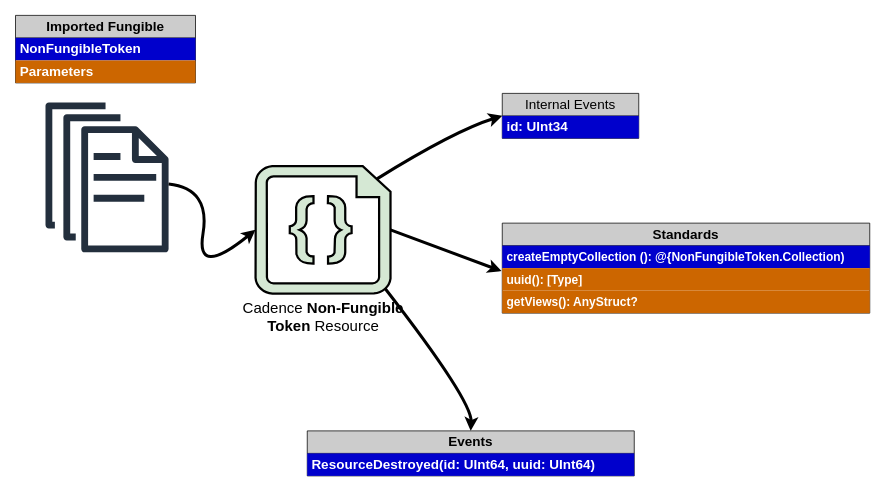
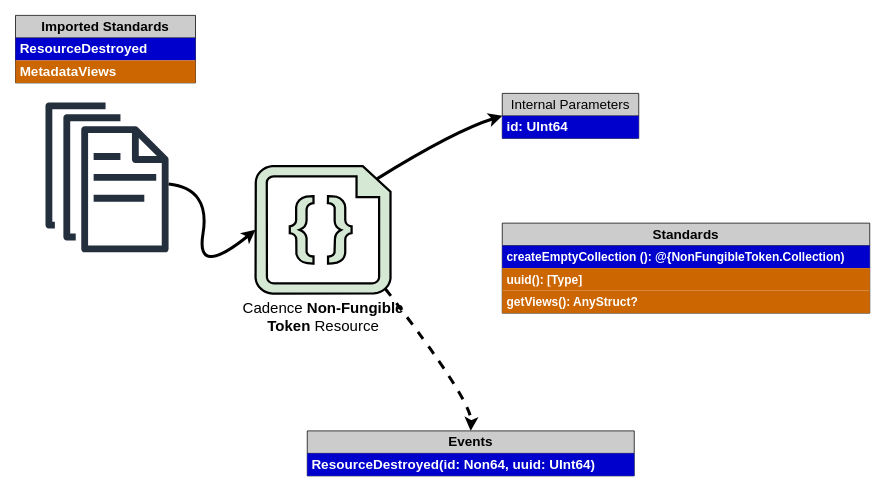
- <mxCell id="16" value="&lt;b style=&quot;font-size: 18px;&quot;&gt;Imported Fungible&lt;/b&gt;" style="swimlane;fontStyle=0;childLayout=stackLayout;horizontal=1;startSize=30;horizontalStack=0;resizeParent=1;resizeParentMax=0;resizeLast=0;collapsible=1;marginBottom=0;whiteSpace=wrap;html=1;fillColor=#CCCCCC;fontSize=18;" parent="1" vertex="1"><mxGeometry x="20" y="20" width="240" height="90" as="geometry" /></mxCell>
+ <mxCell id="16" value="&lt;b style=&quot;font-size: 18px;&quot;&gt;Imported Standards&lt;/b&gt;" style="swimlane;fontStyle=0;childLayout=stackLayout;horizontal=1;startSize=30;horizontalStack=0;resizeParent=1;resizeParentMax=0;resizeLast=0;collapsible=1;marginBottom=0;whiteSpace=wrap;html=1;fillColor=#CCCCCC;fontSize=18;" parent="1" vertex="1"><mxGeometry x="20" y="20" width="240" height="90" as="geometry" /></mxCell>
- <mxCell id="17" value="NonFungibleToken" style="text;strokeColor=none;fillColor=#0000CC;align=left;verticalAlign=middle;spacingLeft=4;spacingRight=4;overflow=hidden;points=[[0,0.5],[1,0.5]];portConstraint=eastwest;rotatable=0;whiteSpace=wrap;html=1;fontColor=#FFFFFF;labelBackgroundColor=none;fontStyle=1;fontSize=18;" parent="16" vertex="1"><mxGeometry y="30" width="240" height="30" as="geometry" /></mxCell>
+ <mxCell id="17" value="ResourceDestroyed" style="text;strokeColor=none;fillColor=#0000CC;align=left;verticalAlign=middle;spacingLeft=4;spacingRight=4;overflow=hidden;points=[[0,0.5],[1,0.5]];portConstraint=eastwest;rotatable=0;whiteSpace=wrap;html=1;fontColor=#FFFFFF;labelBackgroundColor=none;fontStyle=1;fontSize=18;" parent="16" vertex="1"><mxGeometry y="30" width="240" height="30" as="geometry" /></mxCell>
- <mxCell id="18" value="Parameters" style="text;strokeColor=none;fillColor=#CC6600;align=left;verticalAlign=middle;spacingLeft=4;spacingRight=4;overflow=hidden;points=[[0,0.5],[1,0.5]];portConstraint=eastwest;rotatable=0;whiteSpace=wrap;html=1;fontColor=#FFFFFF;labelBackgroundColor=none;fontStyle=1;fontSize=18;" parent="16" vertex="1"><mxGeometry y="60" width="240" height="30" as="geometry" /></mxCell>
+ <mxCell id="18" value="MetadataViews" style="text;strokeColor=none;fillColor=#CC6600;align=left;verticalAlign=middle;spacingLeft=4;spacingRight=4;overflow=hidden;points=[[0,0.5],[1,0.5]];portConstraint=eastwest;rotatable=0;whiteSpace=wrap;html=1;fontColor=#FFFFFF;labelBackgroundColor=none;fontStyle=1;fontSize=18;" parent="16" vertex="1"><mxGeometry y="60" width="240" height="30" as="geometry" /></mxCell>
- <mxCell id="4" value="Internal Events" style="swimlane;fontStyle=0;childLayout=stackLayout;horizontal=1;startSize=30;horizontalStack=0;resizeParent=1;resizeParentMax=0;resizeLast=0;collapsible=1;marginBottom=0;whiteSpace=wrap;html=1;fillColor=#CCCCCC;fontSize=18;" parent="1" vertex="1"><mxGeometry x="669" y="124" width="182" height="60" as="geometry"><mxRectangle x="630" y="150" width="90" height="30" as="alternateBounds" /></mxGeometry></mxCell>
+ <mxCell id="4" value="Internal Parameters" style="swimlane;fontStyle=0;childLayout=stackLayout;horizontal=1;startSize=30;horizontalStack=0;resizeParent=1;resizeParentMax=0;resizeLast=0;collapsible=1;marginBottom=0;whiteSpace=wrap;html=1;fillColor=#CCCCCC;fontSize=18;" parent="1" vertex="1"><mxGeometry x="669" y="124" width="182" height="60" as="geometry"><mxRectangle x="630" y="150" width="90" height="30" as="alternateBounds" /></mxGeometry></mxCell>
- <mxCell id="5" value="id: UInt34" style="text;strokeColor=none;fillColor=#0000CC;align=left;verticalAlign=middle;spacingLeft=4;spacingRight=4;overflow=hidden;points=[[0,0.5],[1,0.5]];portConstraint=eastwest;rotatable=0;whiteSpace=wrap;html=1;labelBackgroundColor=none;fontColor=#FFFFFF;fontStyle=1;fontSize=18;" parent="4" vertex="1"><mxGeometry y="30" width="182" height="30" as="geometry" /></mxCell>
+ <mxCell id="5" value="id: UInt64" style="text;strokeColor=none;fillColor=#0000CC;align=left;verticalAlign=middle;spacingLeft=4;spacingRight=4;overflow=hidden;points=[[0,0.5],[1,0.5]];portConstraint=eastwest;rotatable=0;whiteSpace=wrap;html=1;labelBackgroundColor=none;fontColor=#FFFFFF;fontStyle=1;fontSize=18;" parent="4" vertex="1"><mxGeometry y="30" width="182" height="30" as="geometry" /></mxCell>
- <mxCell id="13" value="" style="curved=1;endArrow=classic;html=1;rounded=0;entryX=-0.002;entryY=0.133;entryDx=0;entryDy=0;exitX=1;exitY=0.5;exitDx=0;exitDy=0;exitPerimeter=0;strokeWidth=4;entryPerimeter=0;" parent="1" source="2" target="8" edge="1"><mxGeometry width="50" height="50" relative="1" as="geometry"><mxPoint x="600" y="541" as="sourcePoint" /><mxPoint x="650" y="491" as="targetPoint" /><Array as="points" /></mxGeometry></mxCell>
- <mxCell id="15" value="" style="curved=1;endArrow=classic;html=1;rounded=0;entryX=0.5;entryY=0;entryDx=0;entryDy=0;strokeWidth=4;exitX=0.96;exitY=0.96;exitDx=0;exitDy=0;exitPerimeter=0;" parent="1" source="2" target="10" edge="1"><mxGeometry width="50" height="50" relative="1" as="geometry"><mxPoint x="649" y="514" as="sourcePoint" /><mxPoint x="250" y="501" as="targetPoint" /><Array as="points"><mxPoint x="629" y="534" /></Array></mxGeometry></mxCell>
+ <mxCell id="15" value="" style="curved=1;endArrow=classic;html=1;rounded=0;entryX=0.5;entryY=0;entryDx=0;entryDy=0;strokeWidth=4;exitX=0.96;exitY=0.96;exitDx=0;exitDy=0;exitPerimeter=0;dashed=1;" parent="1" source="2" target="10" edge="1"><mxGeometry width="50" height="50" relative="1" as="geometry"><mxPoint x="649" y="514" as="sourcePoint" /><mxPoint x="250" y="501" as="targetPoint" /><Array as="points"><mxPoint x="629" y="534" /></Array></mxGeometry></mxCell>
- <mxCell id="11" value="ResourceDestroyed(id: UInt64, uuid: UInt64)" style="text;strokeColor=none;fillColor=#0000CC;align=left;verticalAlign=middle;spacingLeft=4;spacingRight=4;overflow=hidden;points=[[0,0.5],[1,0.5]];portConstraint=eastwest;rotatable=0;whiteSpace=wrap;html=1;fontColor=#FFFFFF;labelBackgroundColor=none;fontStyle=1;fontSize=18;" parent="10" vertex="1"><mxGeometry y="30" width="436" height="30" as="geometry" /></mxCell>
+ <mxCell id="11" value="ResourceDestroyed(id: Non64, uuid: UInt64)" style="text;strokeColor=none;fillColor=#0000CC;align=left;verticalAlign=middle;spacingLeft=4;spacingRight=4;overflow=hidden;points=[[0,0.5],[1,0.5]];portConstraint=eastwest;rotatable=0;whiteSpace=wrap;html=1;fontColor=#FFFFFF;labelBackgroundColor=none;fontStyle=1;fontSize=18;" parent="10" vertex="1"><mxGeometry y="30" width="436" height="30" as="geometry" /></mxCell>
